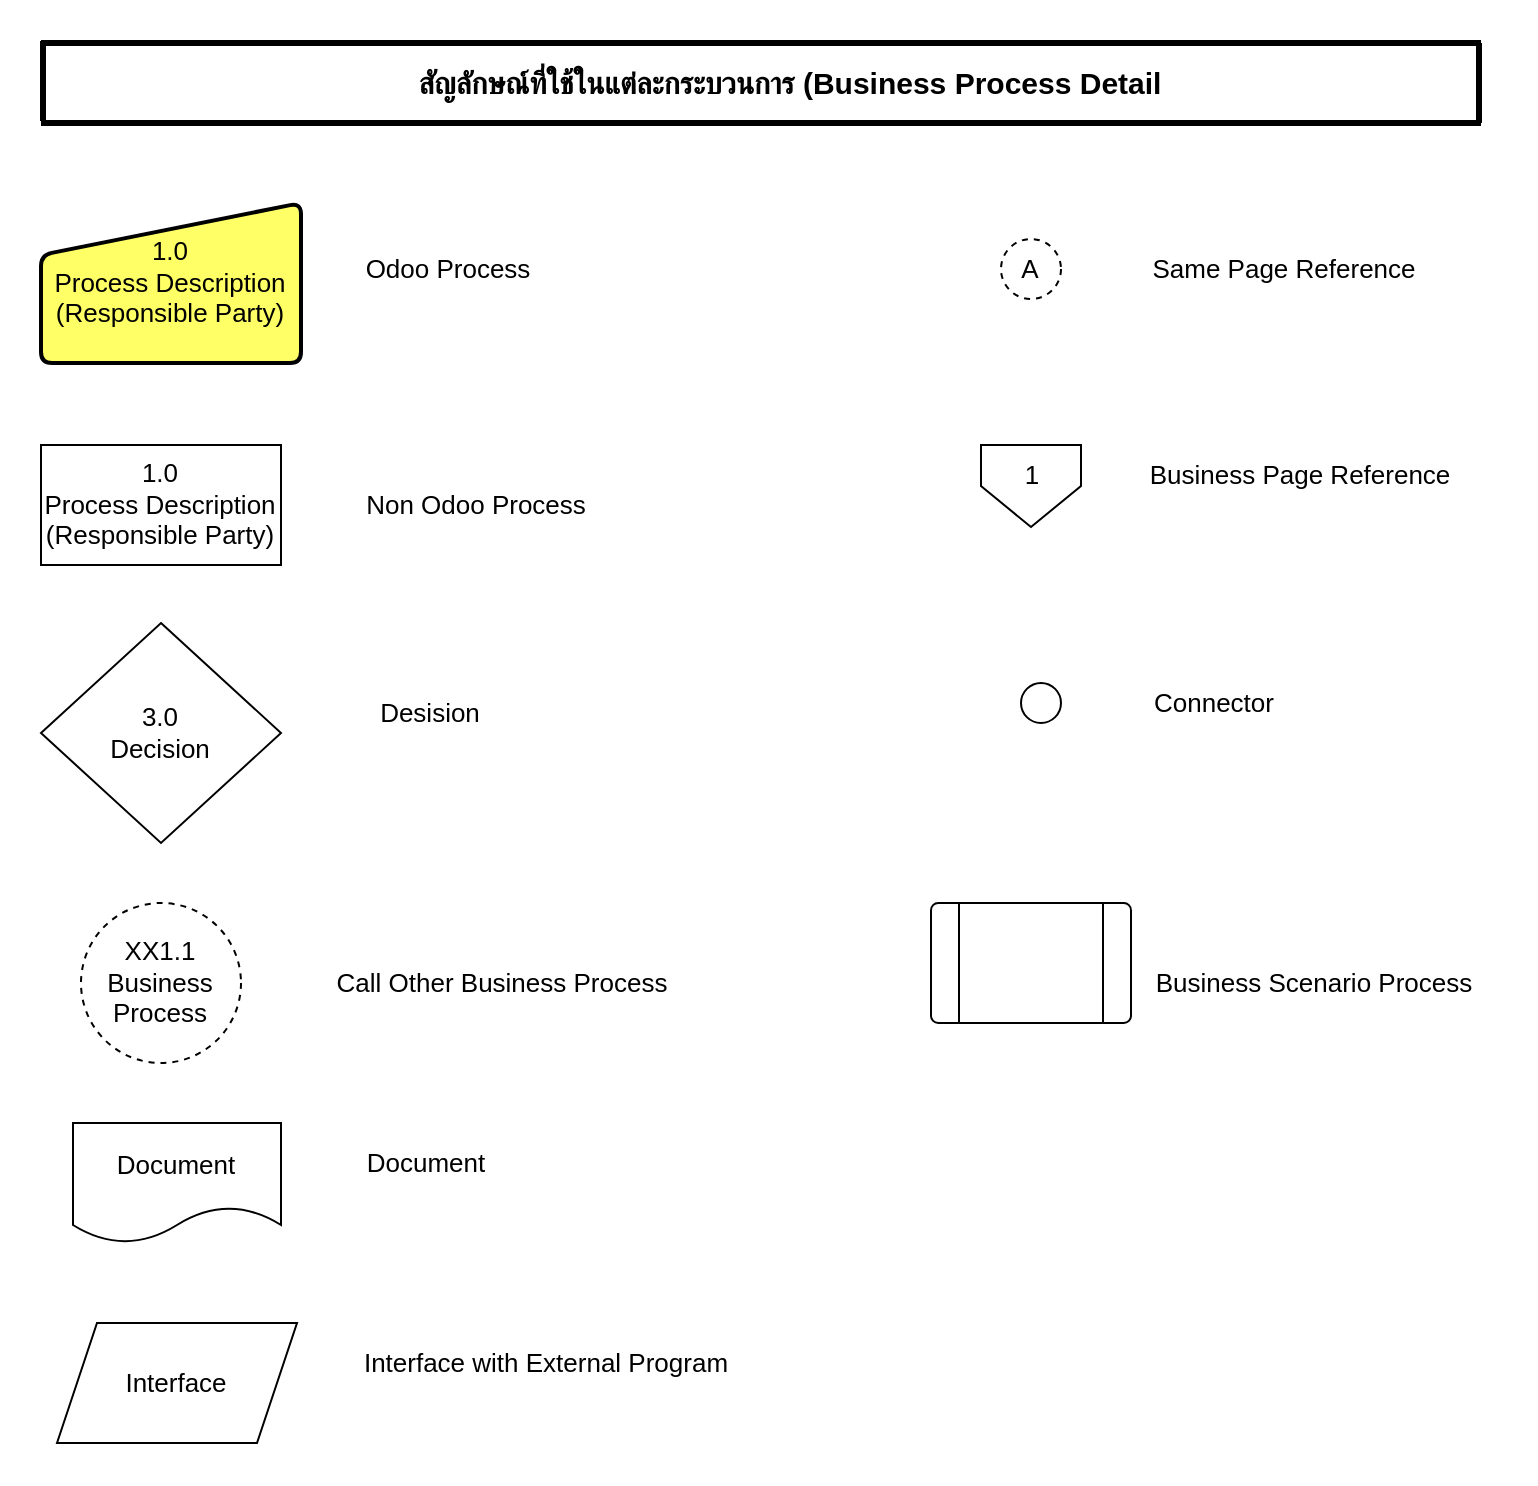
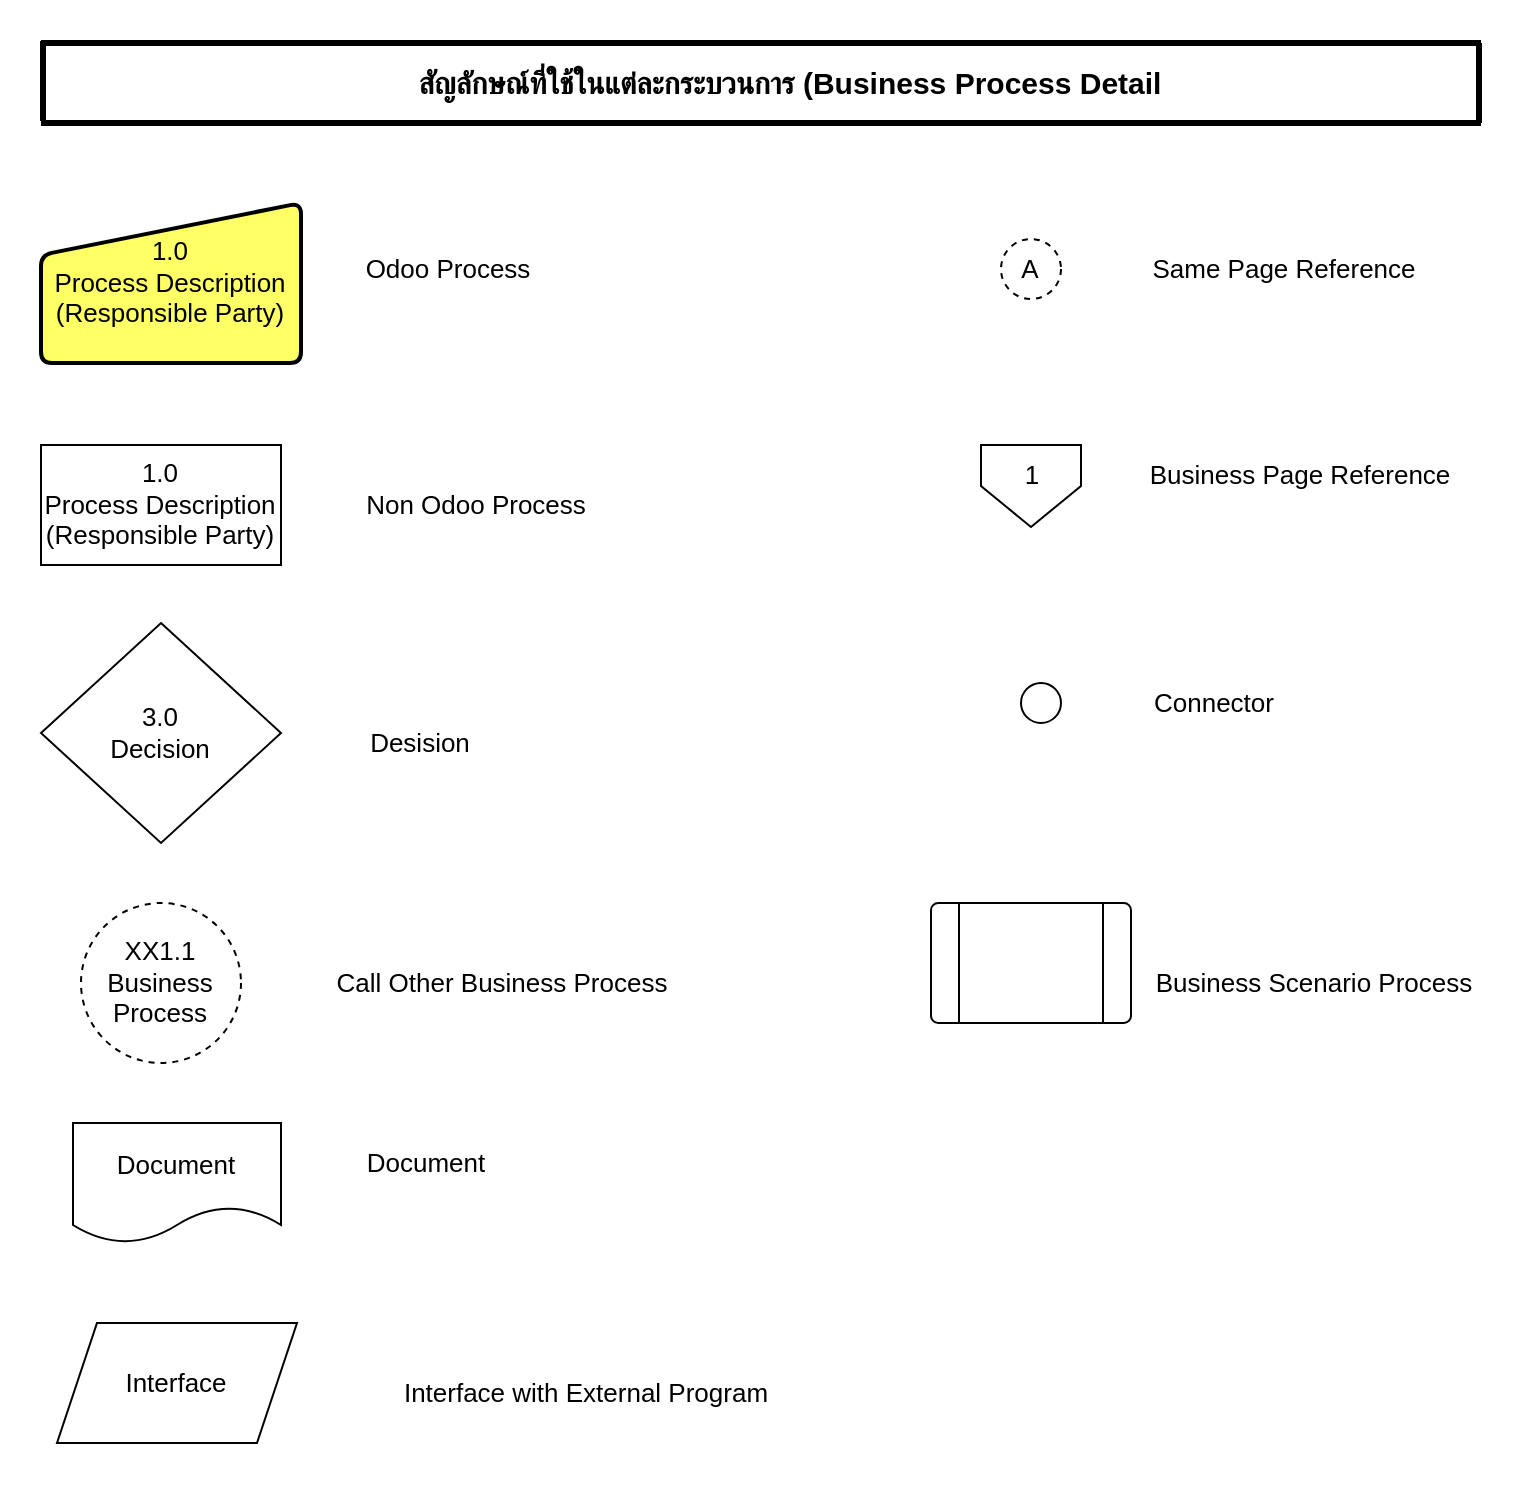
- <mxCell id="12" value="Desision" style="text;html=1;strokeColor=none;fillColor=none;align=center;verticalAlign=middle;whiteSpace=wrap;rounded=0;fontSize=13;" parent="1" vertex="1"><mxGeometry x="155" y="336" width="120" height="40" as="geometry" /></mxCell>
+ <mxCell id="12" value="Desision" style="text;html=1;strokeColor=none;fillColor=none;align=center;verticalAlign=middle;whiteSpace=wrap;rounded=0;fontSize=13;" parent="1" vertex="1"><mxGeometry x="150" y="351" width="120" height="40" as="geometry" /></mxCell>
- <mxCell id="18" value="Interface with External Program" style="text;html=1;strokeColor=none;fillColor=none;align=center;verticalAlign=middle;whiteSpace=wrap;rounded=0;fontSize=13;" parent="1" vertex="1"><mxGeometry x="150" y="661" width="246" height="40" as="geometry" /></mxCell>
+ <mxCell id="18" value="Interface with External Program" style="text;html=1;strokeColor=none;fillColor=none;align=center;verticalAlign=middle;whiteSpace=wrap;rounded=0;fontSize=13;" parent="1" vertex="1"><mxGeometry x="170" y="676" width="246" height="40" as="geometry" /></mxCell>
